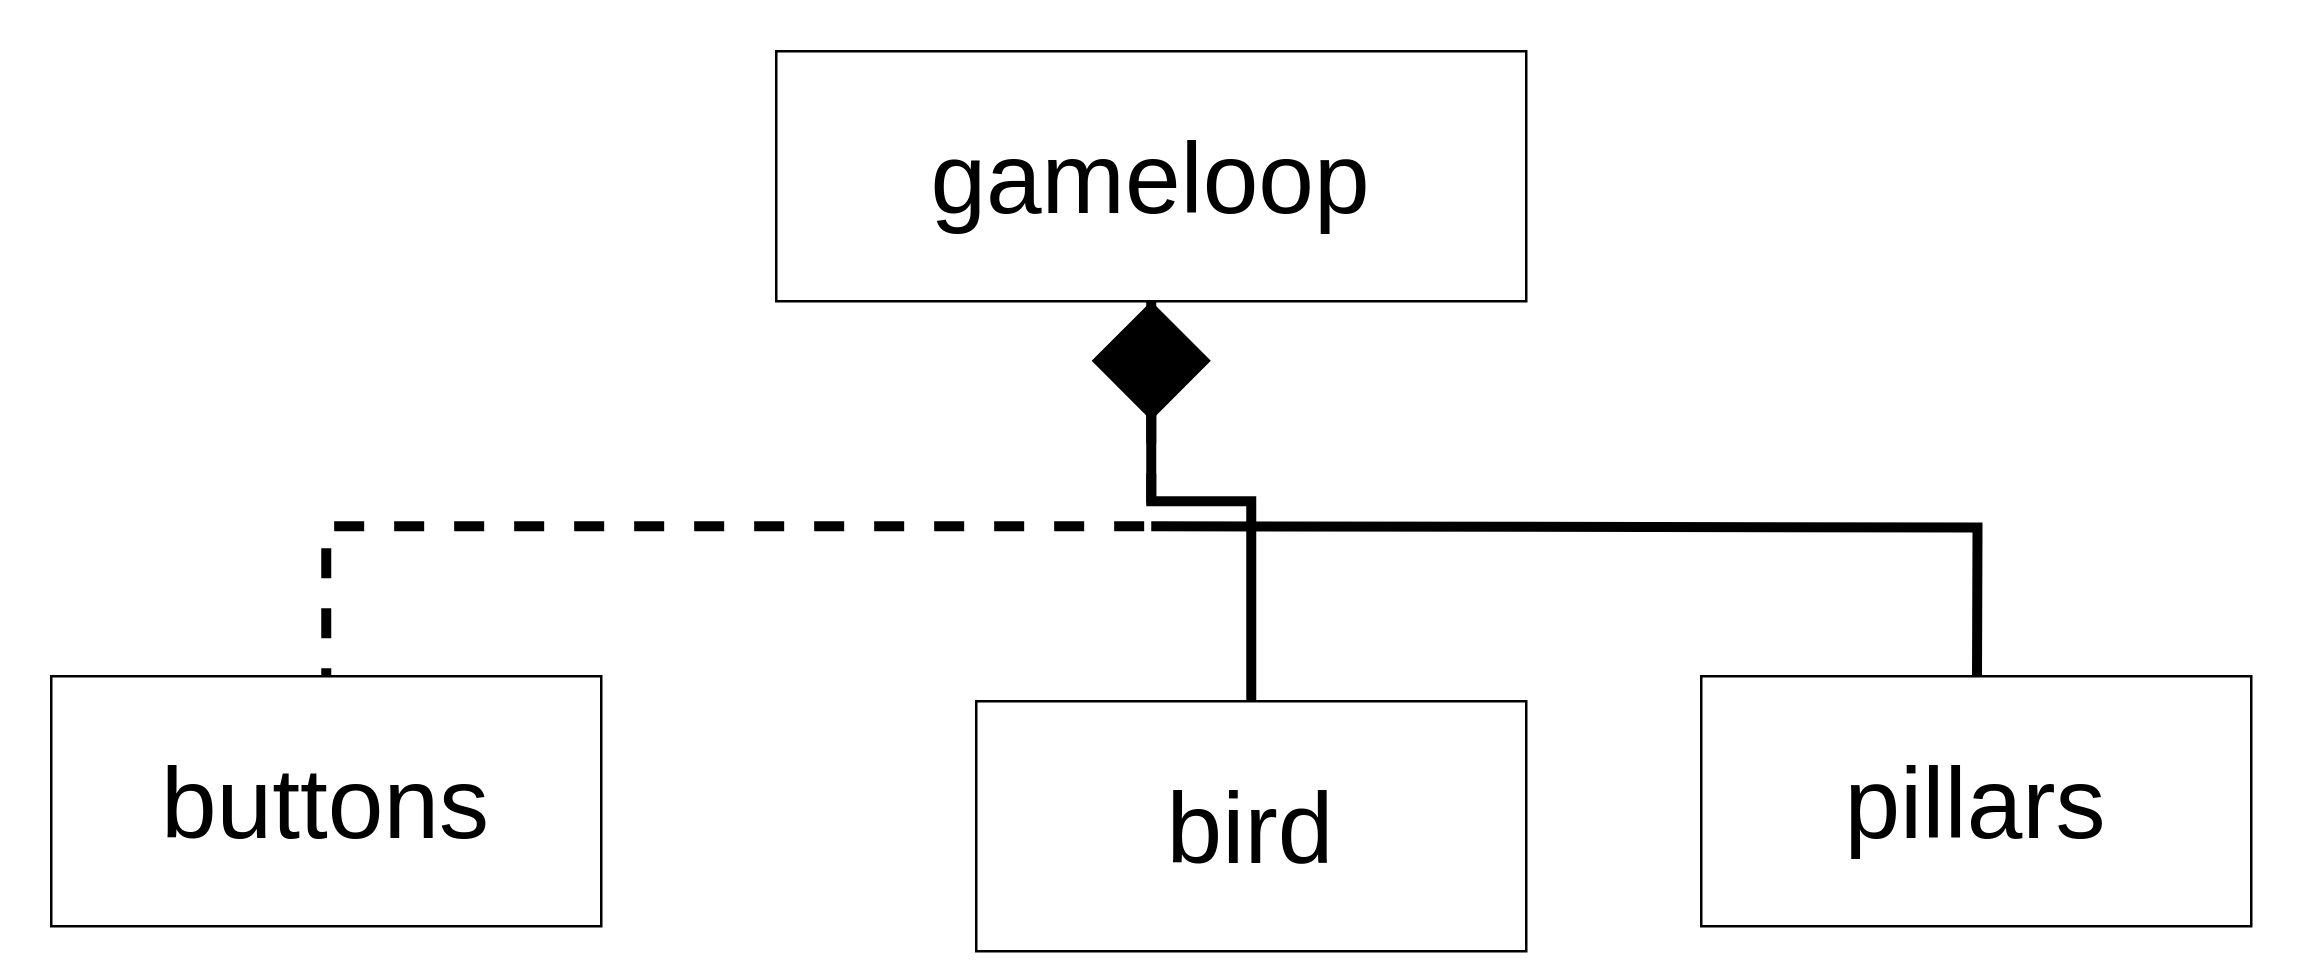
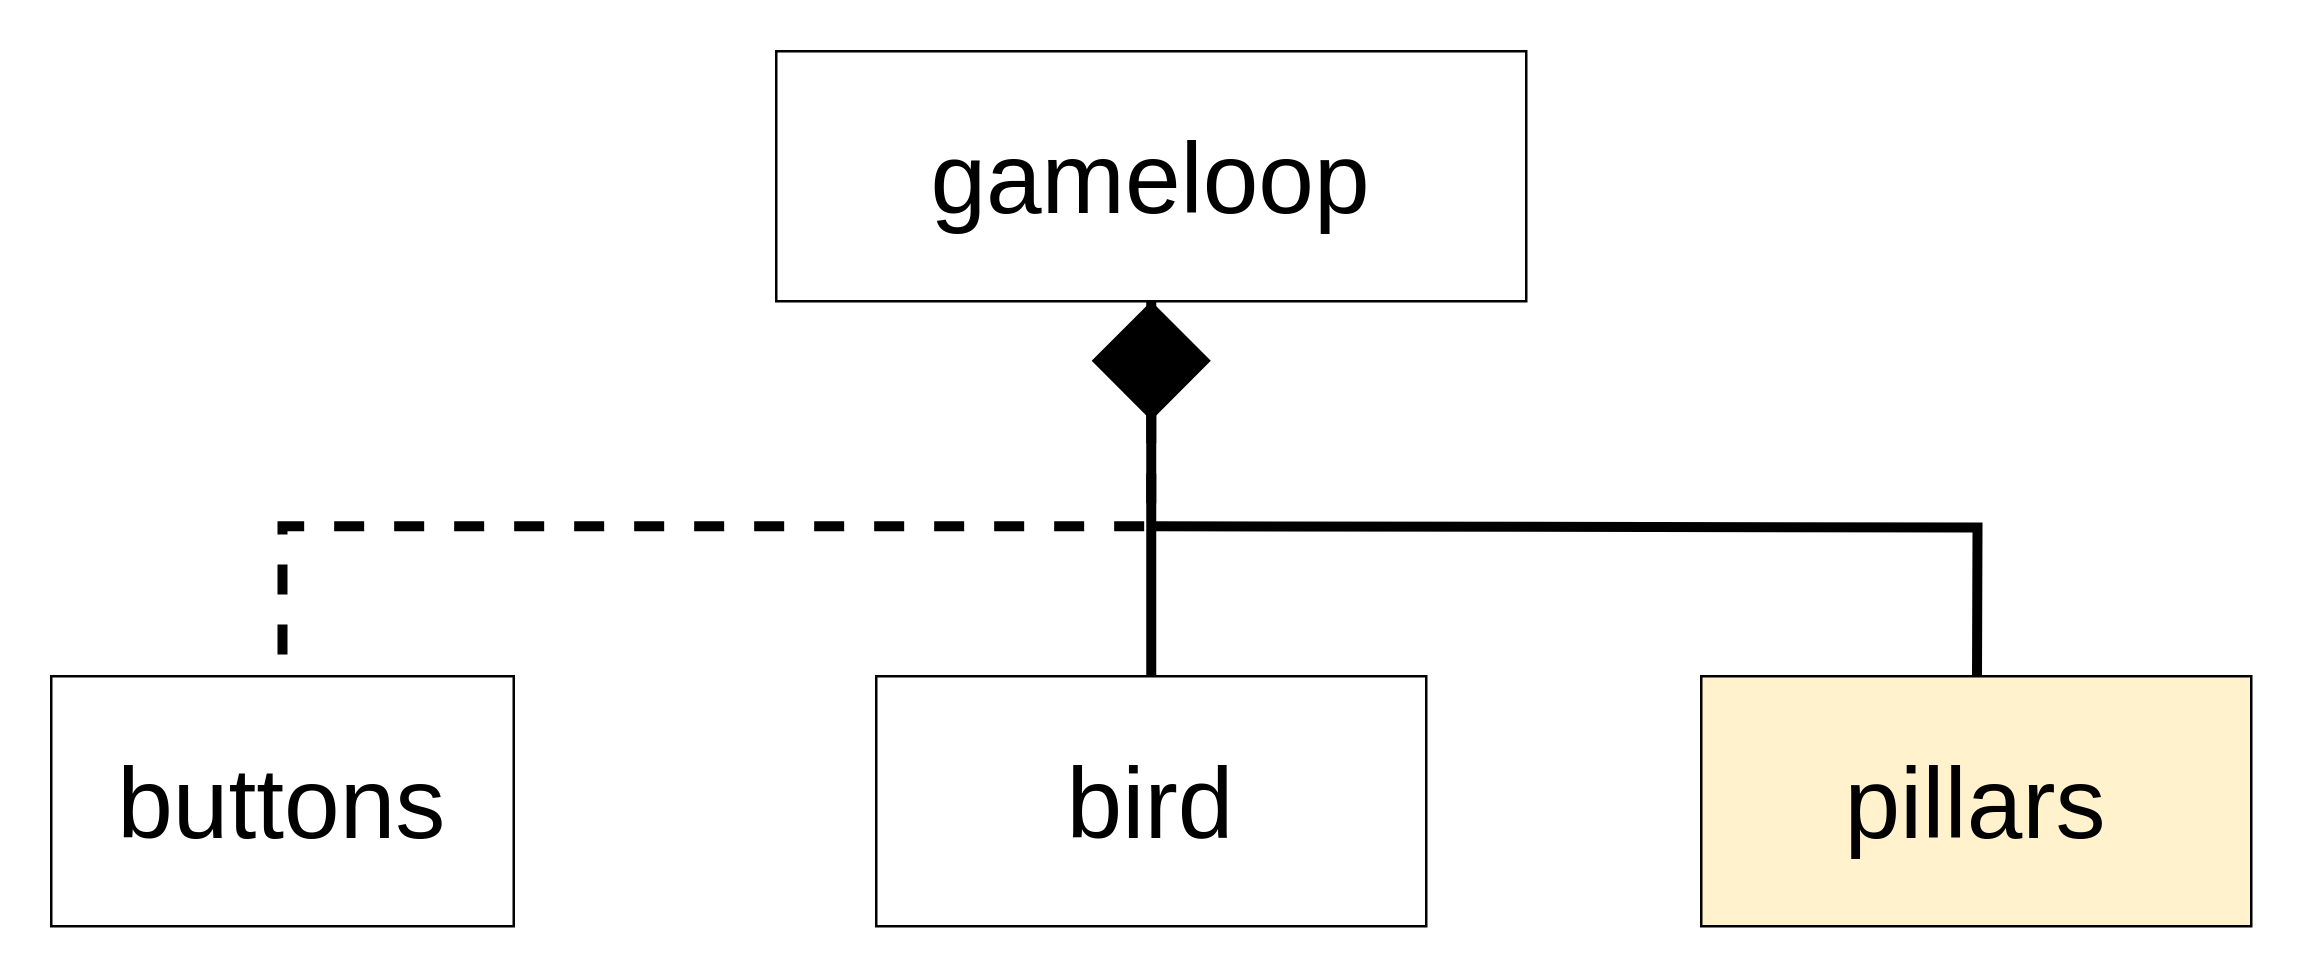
- <mxCell id="7" value="&lt;font style=&quot;font-size: 40px;&quot;&gt;buttons&lt;/font&gt;" style="rounded=0;whiteSpace=wrap;html=1;" vertex="1" parent="1"><mxGeometry x="20" y="270" width="220" height="100" as="geometry" /></mxCell>
+ <mxCell id="7" value="&lt;font style=&quot;font-size: 40px;&quot;&gt;buttons&lt;/font&gt;" style="rounded=0;whiteSpace=wrap;html=1;" vertex="1" parent="1"><mxGeometry x="20" y="270" width="185" height="100" as="geometry" /></mxCell>
- <mxCell id="8" value="&lt;font style=&quot;font-size: 40px;&quot;&gt;pillars&lt;/font&gt;" style="rounded=0;whiteSpace=wrap;html=1;" vertex="1" parent="1"><mxGeometry x="680" y="270" width="220" height="100" as="geometry" /></mxCell>
+ <mxCell id="8" value="&lt;font style=&quot;font-size: 40px;&quot;&gt;pillars&lt;/font&gt;" style="rounded=0;whiteSpace=wrap;html=1;fillColor=#fff2cc;" vertex="1" parent="1"><mxGeometry x="680" y="270" width="220" height="100" as="geometry" /></mxCell>
- <mxCell id="2" value="&lt;font style=&quot;font-size: 40px;&quot;&gt;bird&lt;/font&gt;" style="rounded=0;whiteSpace=wrap;html=1;" vertex="1" parent="1"><mxGeometry x="390" y="280" width="220" height="100" as="geometry" /></mxCell>
+ <mxCell id="2" value="&lt;font style=&quot;font-size: 40px;&quot;&gt;bird&lt;/font&gt;" style="rounded=0;whiteSpace=wrap;html=1;" vertex="1" parent="1"><mxGeometry x="350" y="270" width="220" height="100" as="geometry" /></mxCell>
